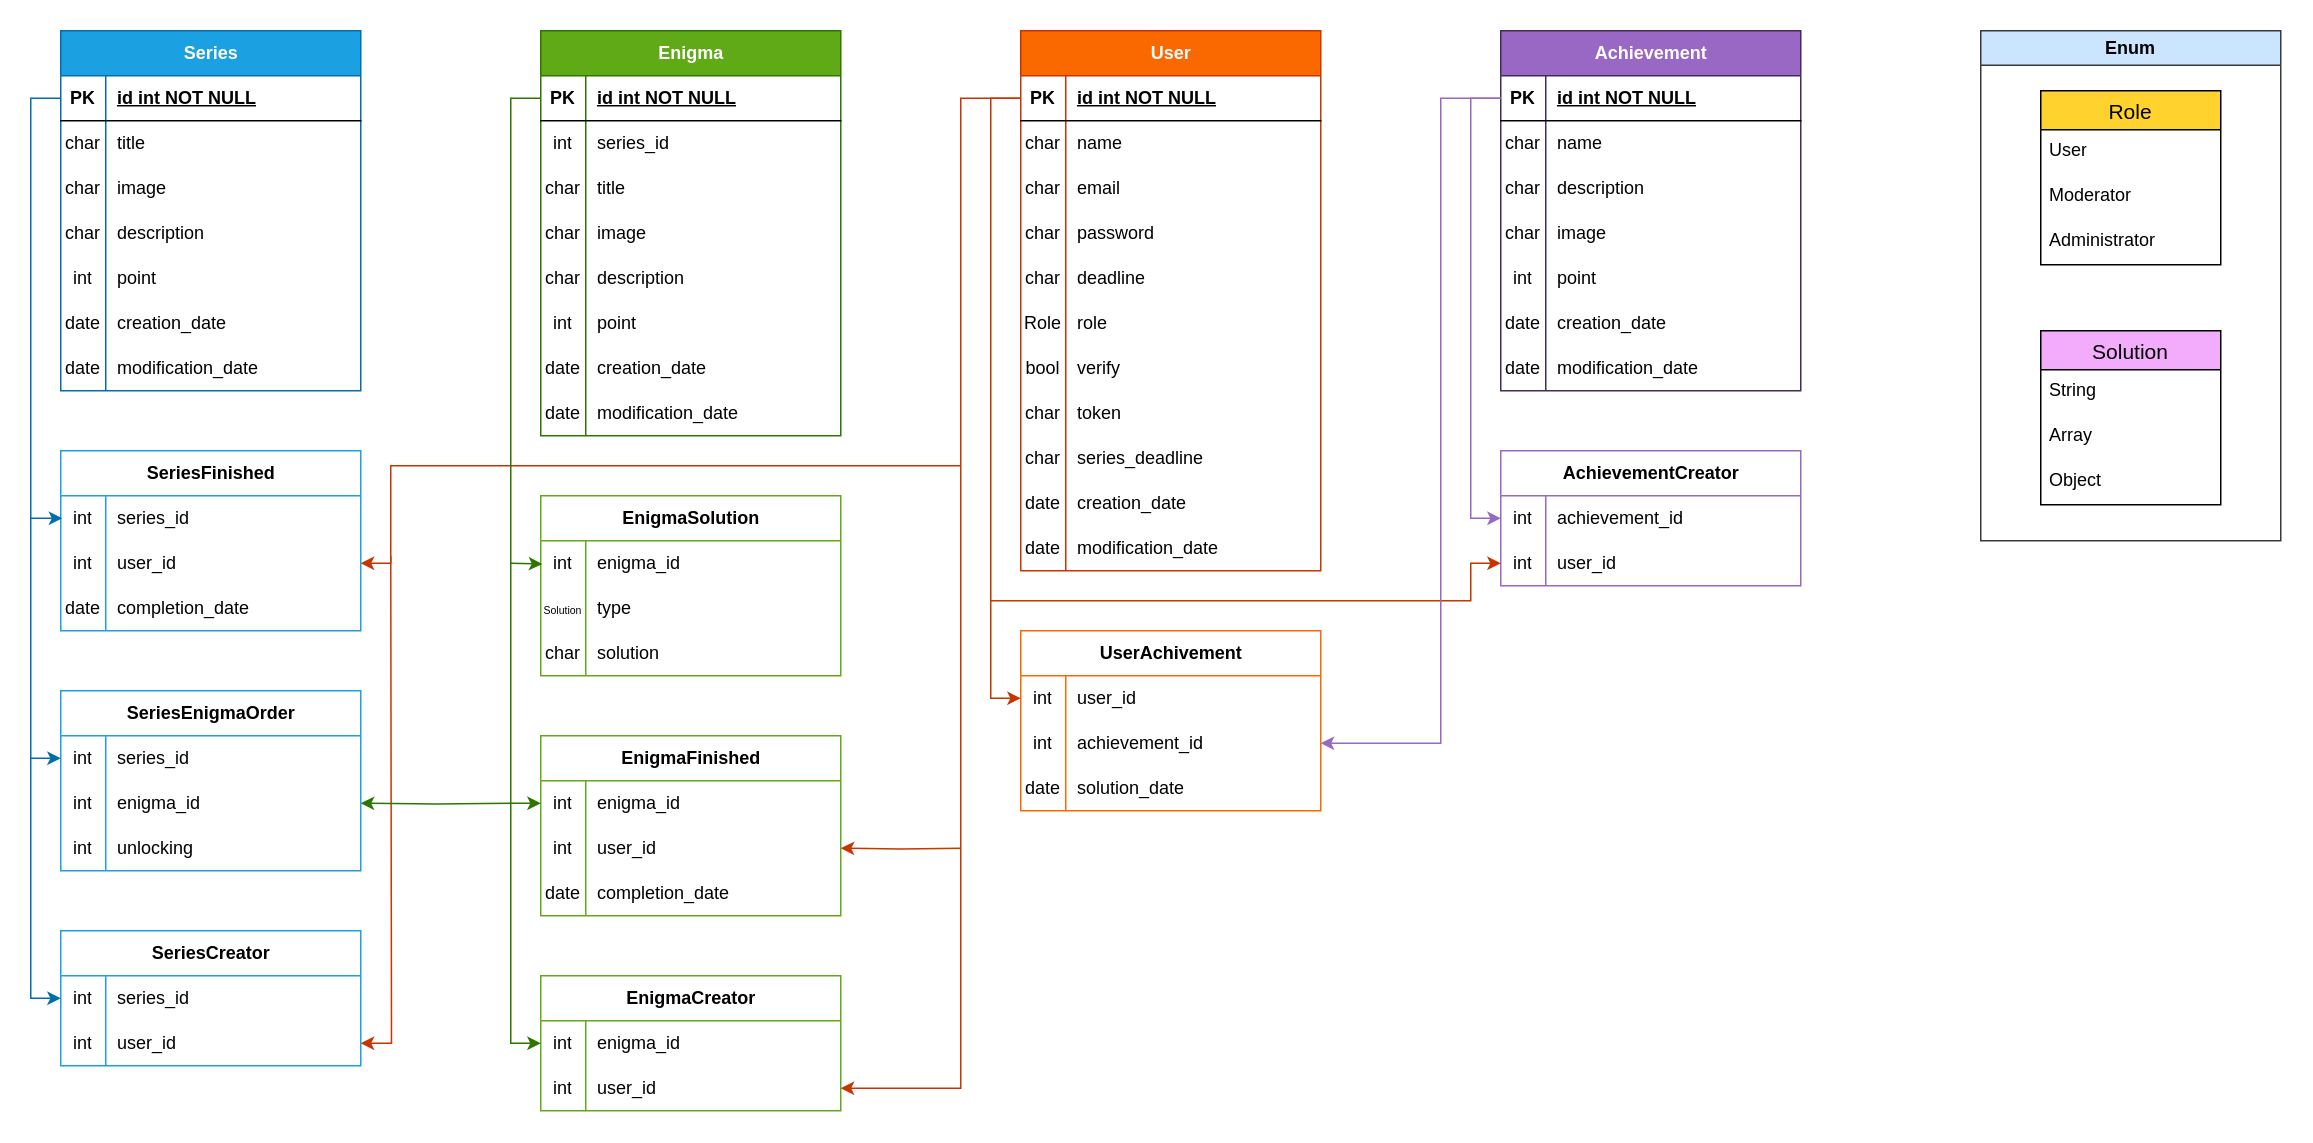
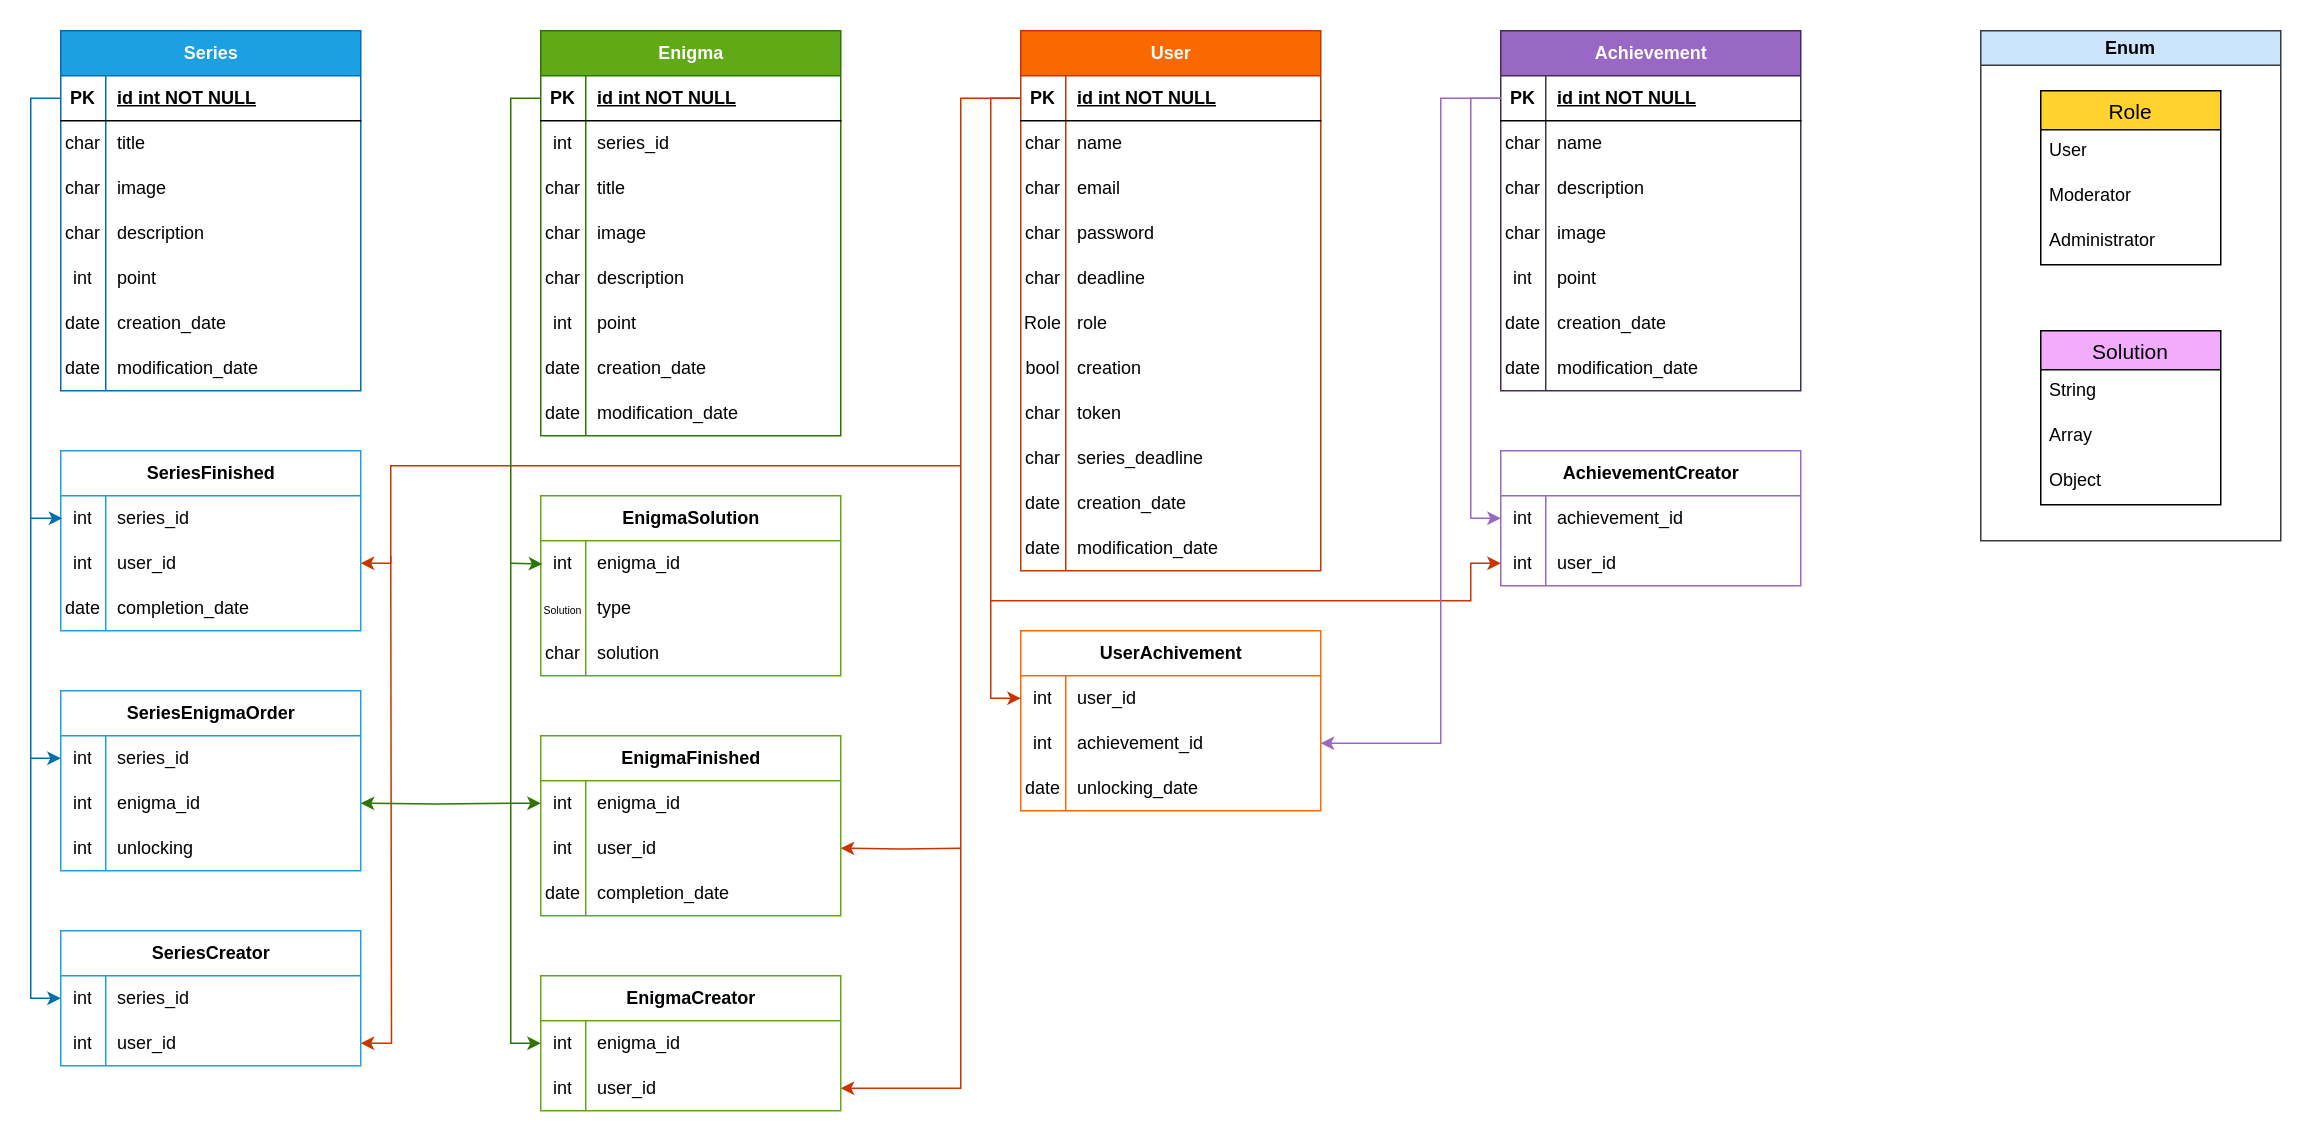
- <mxCell id="100" value="verify" style="shape=partialRectangle;connectable=0;fillColor=none;top=0;left=0;bottom=0;right=0;align=left;spacingLeft=6;overflow=hidden;whiteSpace=wrap;html=1;" parent="98" vertex="1"><mxGeometry x="30" width="170" height="30" as="geometry"><mxRectangle width="170" height="30" as="alternateBounds" /></mxGeometry></mxCell>
+ <mxCell id="100" value="creation" style="shape=partialRectangle;connectable=0;fillColor=none;top=0;left=0;bottom=0;right=0;align=left;spacingLeft=6;overflow=hidden;whiteSpace=wrap;html=1;" parent="98" vertex="1"><mxGeometry x="30" width="170" height="30" as="geometry"><mxRectangle width="170" height="30" as="alternateBounds" /></mxGeometry></mxCell>
- <mxCell id="132" value="solution_date" style="shape=partialRectangle;connectable=0;fillColor=none;top=0;left=0;bottom=0;right=0;align=left;spacingLeft=6;overflow=hidden;whiteSpace=wrap;html=1;" parent="130" vertex="1"><mxGeometry x="30" width="170" height="30" as="geometry"><mxRectangle width="170" height="30" as="alternateBounds" /></mxGeometry></mxCell>
+ <mxCell id="132" value="unlocking_date" style="shape=partialRectangle;connectable=0;fillColor=none;top=0;left=0;bottom=0;right=0;align=left;spacingLeft=6;overflow=hidden;whiteSpace=wrap;html=1;" parent="130" vertex="1"><mxGeometry x="30" width="170" height="30" as="geometry"><mxRectangle width="170" height="30" as="alternateBounds" /></mxGeometry></mxCell>
